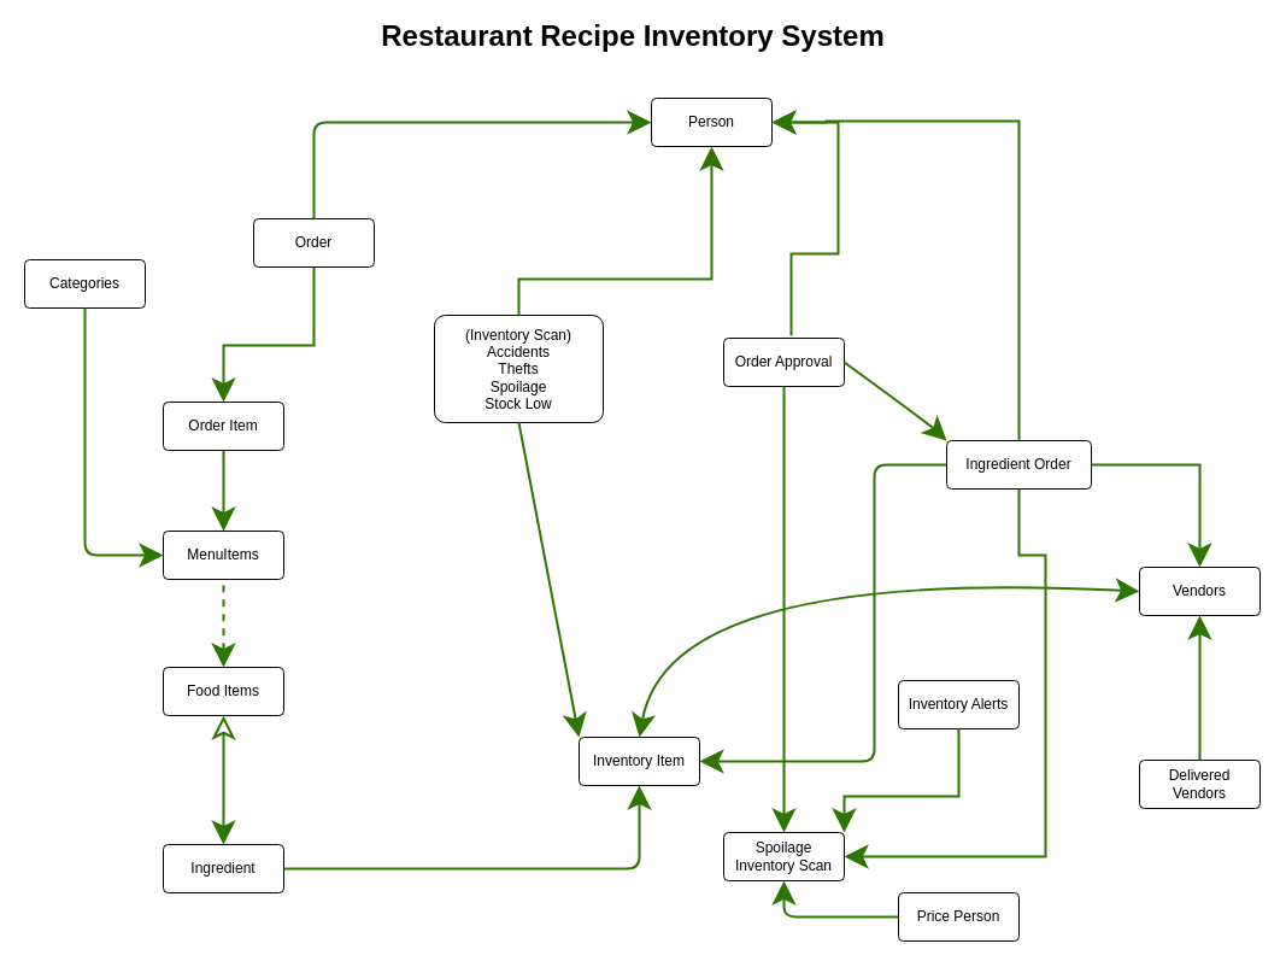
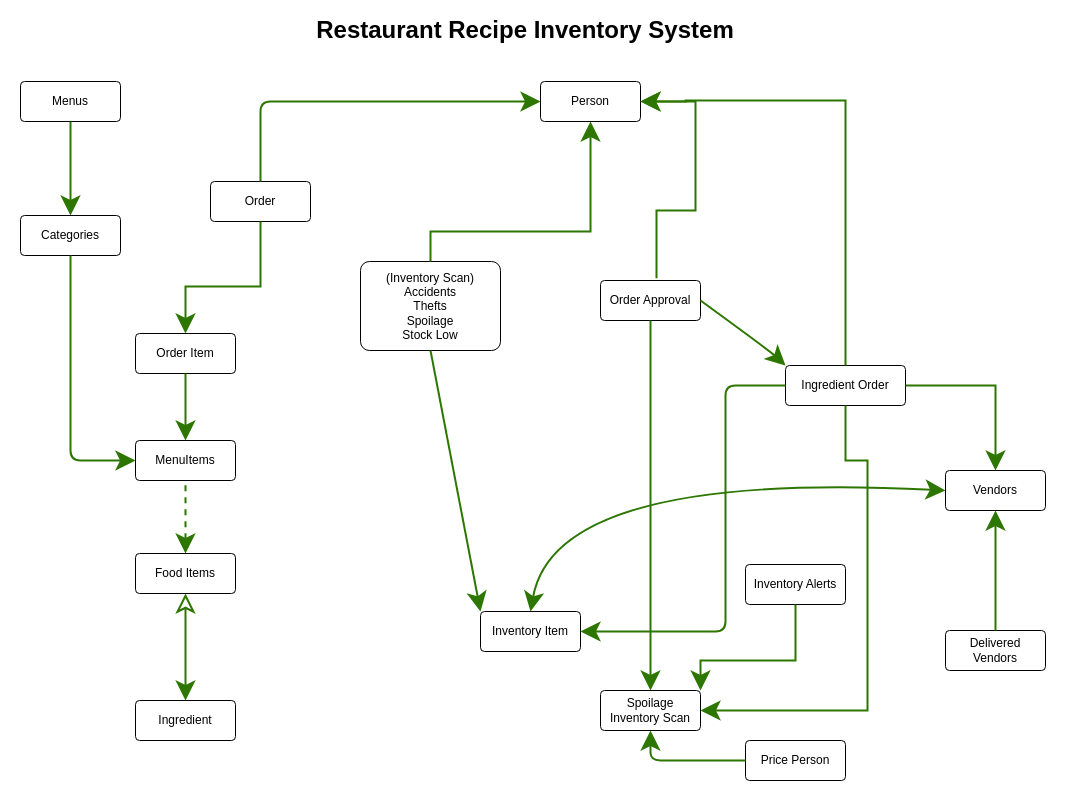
+ <mxCell id="28" value="Menus" style="rounded=1;arcSize=10;whiteSpace=wrap;html=1;align=center;" parent="1" vertex="1"><mxGeometry x="20" y="81" width="100" height="40" as="geometry" /></mxCell>
+ <mxCell id="29" value="" style="endArrow=none;html=1;endSize=14;strokeWidth=2;endFill=0;entryX=0.5;entryY=1;entryDx=0;entryDy=0;fillColor=#60a917;strokeColor=#2D7600;targetPerimeterSpacing=14;startSize=14;sourcePerimeterSpacing=14;startArrow=classic;startFill=1;exitX=0.5;exitY=0;exitDx=0;exitDy=0;" parent="1" source="3" target="28" edge="1"><mxGeometry width="50" height="50" relative="1" as="geometry"><mxPoint x="65" y="220" as="sourcePoint" /><mxPoint x="80" y="229" as="targetPoint" /></mxGeometry></mxCell>
- <mxCell id="37" value="" style="edgeStyle=elbowEdgeStyle;elbow=vertical;endArrow=none;html=1;endSize=14;strokeWidth=2;endFill=0;fillColor=#60a917;strokeColor=#2D7600;startSize=14;startArrow=classic;startFill=1;entryX=1;entryY=0.5;entryDx=0;entryDy=0;exitX=0.5;exitY=1;exitDx=0;exitDy=0;" parent="1" source="11" target="9" edge="1"><mxGeometry width="50" height="50" relative="1" as="geometry"><mxPoint x="375" y="720" as="sourcePoint" /><mxPoint x="285" y="640" as="targetPoint" /><Array as="points"><mxPoint x="385" y="720" /></Array></mxGeometry></mxCell>
